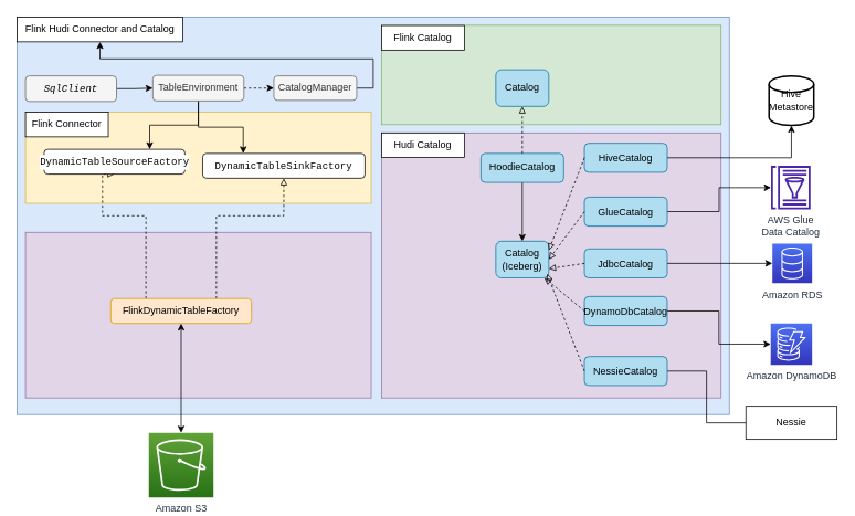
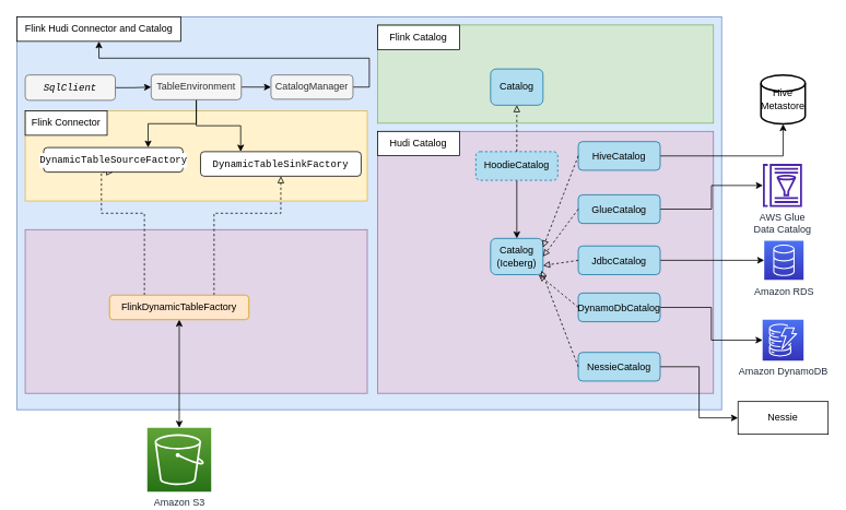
- <mxCell id="7" style="edgeStyle=orthogonalEdgeStyle;rounded=0;orthogonalLoop=1;jettySize=auto;html=1;exitX=1;exitY=0.5;exitDx=0;exitDy=0;entryX=0;entryY=0.5;entryDx=0;entryDy=0;fontColor=none;dashed=1;" parent="1" source="10" target="12" edge="1"><mxGeometry relative="1" as="geometry" /></mxCell>
+ <mxCell id="7" style="edgeStyle=orthogonalEdgeStyle;rounded=0;orthogonalLoop=1;jettySize=auto;html=1;exitX=1;exitY=0.5;exitDx=0;exitDy=0;entryX=0;entryY=0.5;entryDx=0;entryDy=0;fontColor=none;" parent="1" source="10" target="12" edge="1"><mxGeometry relative="1" as="geometry" /></mxCell>
- <mxCell id="31" value="HoodieCatalog" style="rounded=1;whiteSpace=wrap;fillColor=#b1ddf0;strokeColor=#10739e;" parent="1" vertex="1"><mxGeometry x="580" y="184.75" width="100" height="35" as="geometry" /></mxCell>
+ <mxCell id="31" value="HoodieCatalog" style="rounded=1;whiteSpace=wrap;fillColor=#b1ddf0;strokeColor=#10739e;dashed=1;" parent="1" vertex="1"><mxGeometry x="580" y="184.75" width="100" height="35" as="geometry" /></mxCell>
- <mxCell id="48" style="edgeStyle=orthogonalEdgeStyle;rounded=0;orthogonalLoop=1;jettySize=auto;html=1;exitX=1;exitY=0.5;exitDx=0;exitDy=0;entryX=0;entryY=0.5;entryDx=0;entryDy=0;endArrow=none;" parent="1" source="49" target="51" edge="1"><mxGeometry relative="1" as="geometry" /></mxCell>
+ <mxCell id="48" style="edgeStyle=orthogonalEdgeStyle;rounded=0;orthogonalLoop=1;jettySize=auto;html=1;exitX=1;exitY=0.5;exitDx=0;exitDy=0;entryX=0;entryY=0.5;entryDx=0;entryDy=0;" parent="1" source="49" target="51" edge="1"><mxGeometry relative="1" as="geometry" /></mxCell>
